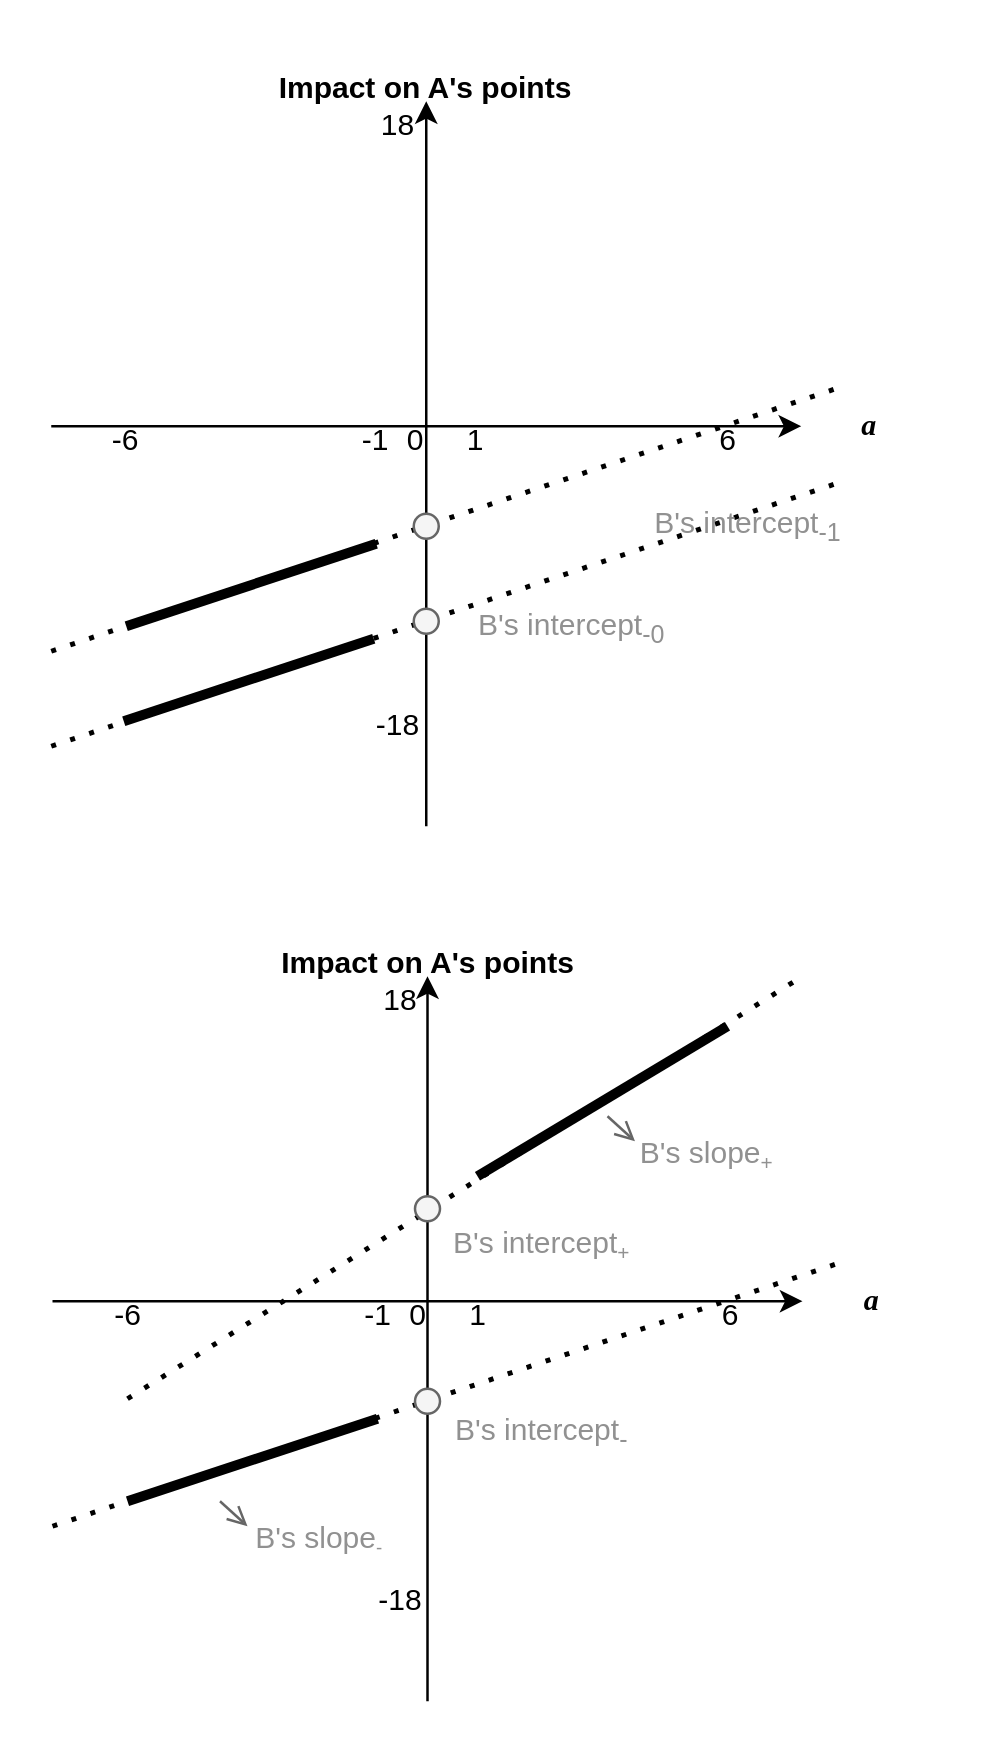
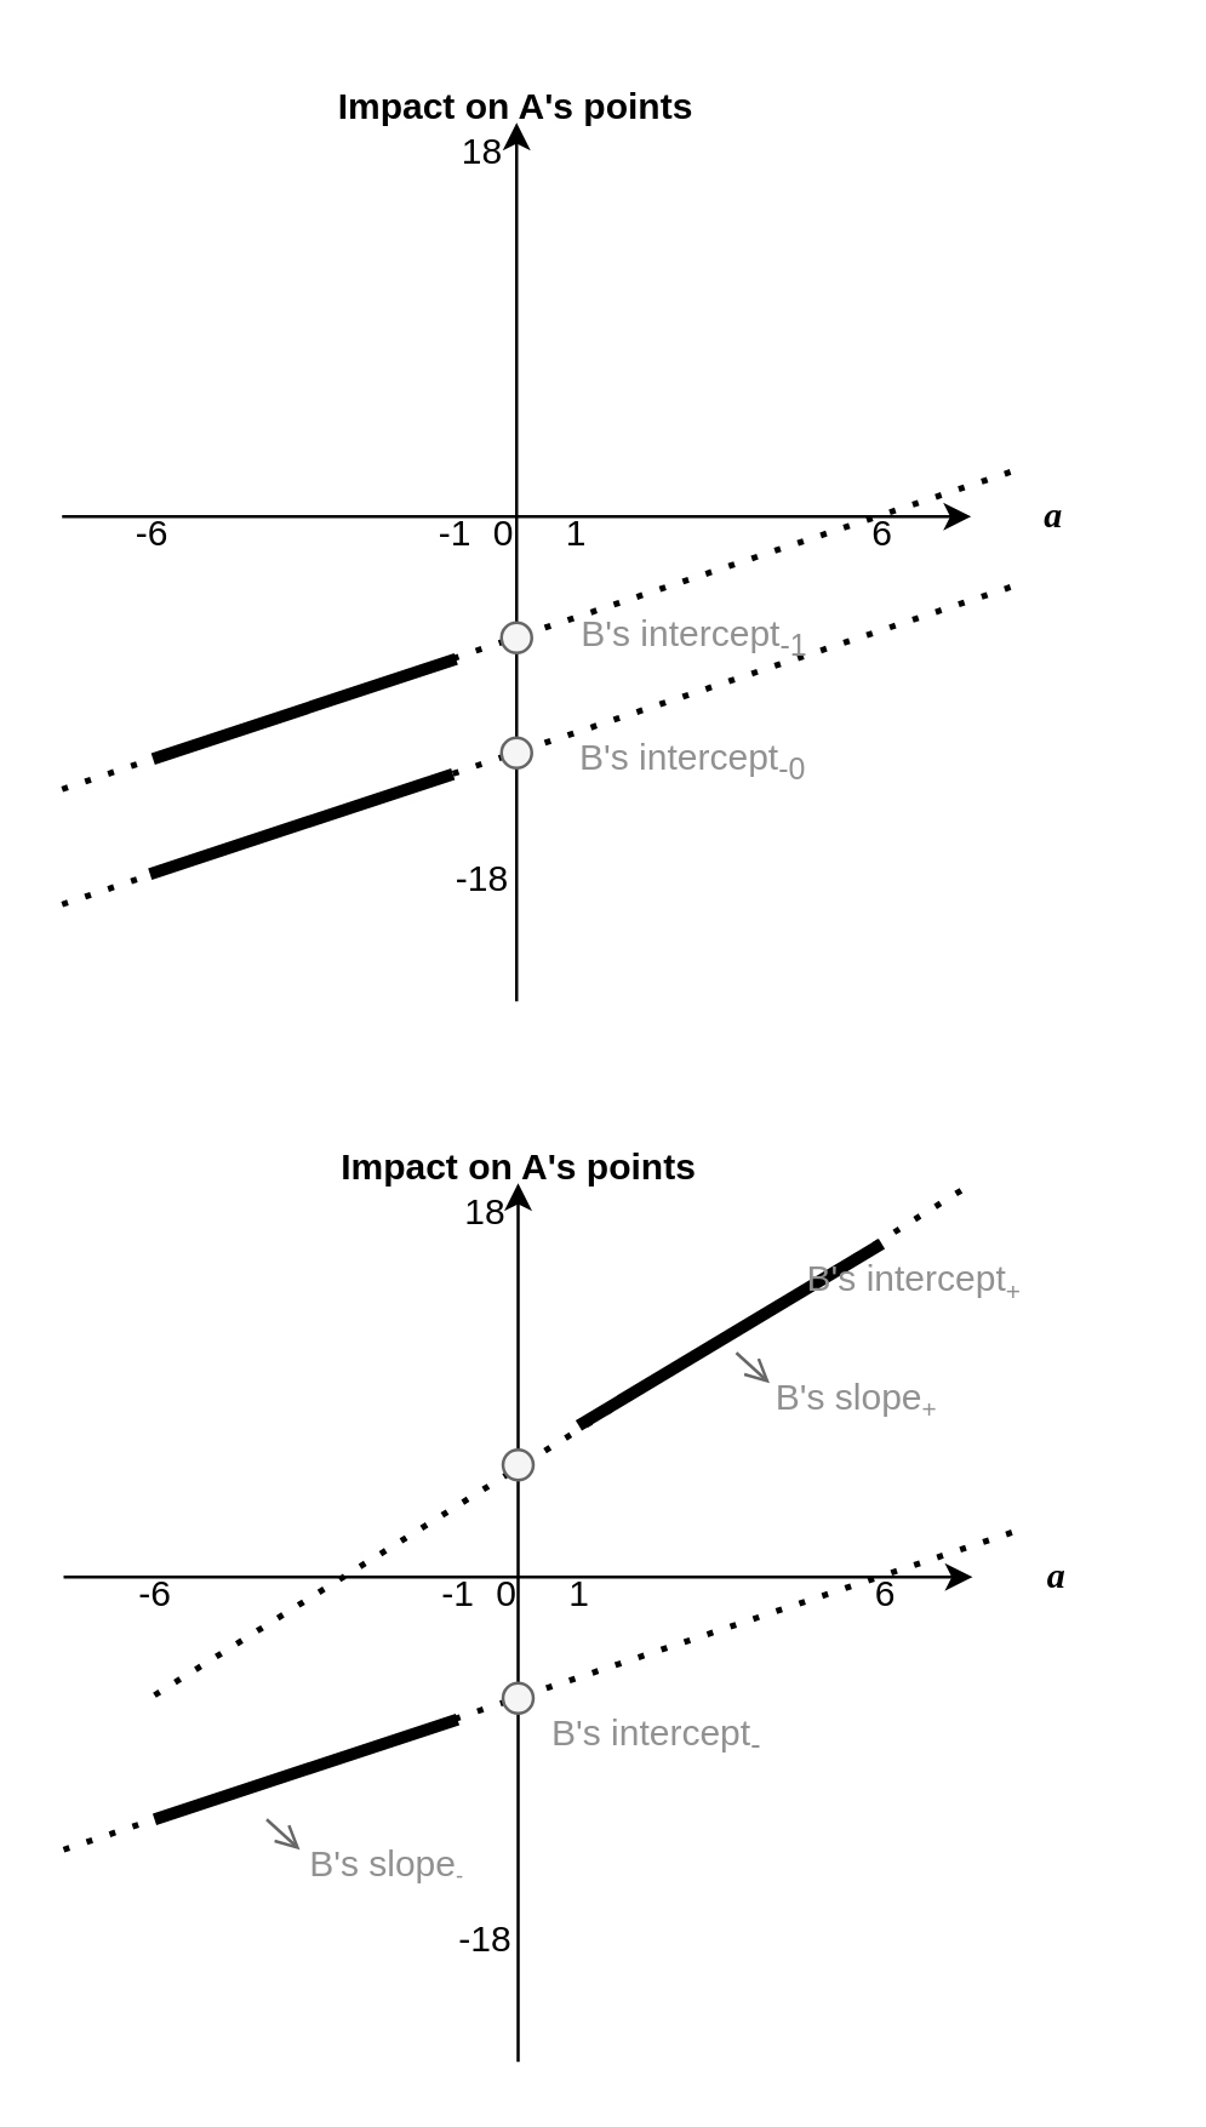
- <mxCell id="42" value="B's intercept&lt;sub&gt;-1&lt;/sub&gt;" style="text;html=1;align=center;verticalAlign=middle;whiteSpace=wrap;rounded=0;fontColor=#919191;" vertex="1" parent="1"><mxGeometry x="246.5" y="202.5" width="104" height="15" as="geometry" /></mxCell>
+ <mxCell id="42" value="B's intercept&lt;sub&gt;-1&lt;/sub&gt;" style="text;html=1;align=center;verticalAlign=middle;whiteSpace=wrap;rounded=0;fontColor=#919191;" vertex="1" parent="1"><mxGeometry x="176.5" y="202.5" width="104" height="15" as="geometry" /></mxCell>
- <mxCell id="35" value="B's intercept&lt;font size=&quot;1&quot;&gt;&lt;sub&gt;+&lt;/sub&gt;&lt;/font&gt;" style="text;html=1;align=center;verticalAlign=middle;whiteSpace=wrap;rounded=0;fontColor=#919191;" vertex="1" parent="1"><mxGeometry x="176.5" y="484" width="79" height="26" as="geometry" /></mxCell>
+ <mxCell id="35" value="B's intercept&lt;font size=&quot;1&quot;&gt;&lt;sub&gt;+&lt;/sub&gt;&lt;/font&gt;" style="text;html=1;align=center;verticalAlign=middle;whiteSpace=wrap;rounded=0;fontColor=#919191;" vertex="1" parent="1"><mxGeometry x="261.5" y="409" width="79" height="26" as="geometry" /></mxCell>
